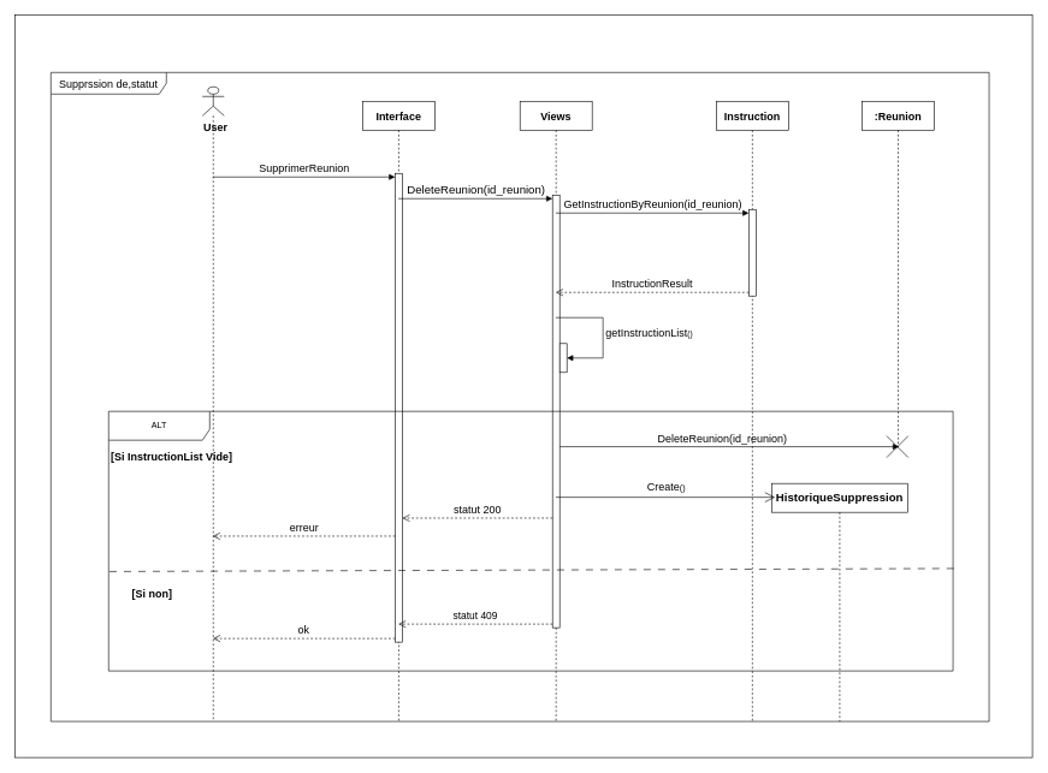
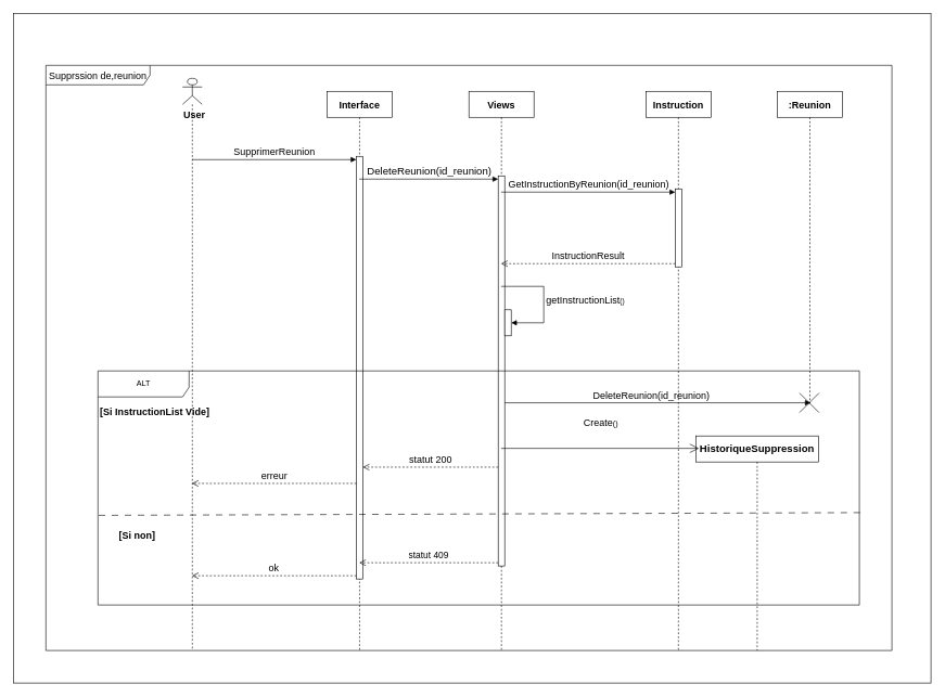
- <mxCell id="31" value="&lt;font style=&quot;font-size: 15px;&quot;&gt;Supprssion de,statut&lt;/font&gt;" style="shape=umlFrame;whiteSpace=wrap;html=1;pointerEvents=0;recursiveResize=0;container=1;collapsible=0;width=160;" vertex="1" parent="1"><mxGeometry x="70" y="100" width="1300" height="900" as="geometry" /></mxCell>
+ <mxCell id="31" value="&lt;font style=&quot;font-size: 15px;&quot;&gt;Supprssion de,reunion&lt;/font&gt;" style="shape=umlFrame;whiteSpace=wrap;html=1;pointerEvents=0;recursiveResize=0;container=1;collapsible=0;width=160;" vertex="1" parent="1"><mxGeometry x="70" y="100" width="1300" height="900" as="geometry" /></mxCell>
- <mxCell id="32" value="&lt;font style=&quot;font-size: 15px;&quot;&gt;Create&lt;/font&gt;()" style="text;html=1;align=center;verticalAlign=middle;whiteSpace=wrap;rounded=0;" vertex="1" parent="1"><mxGeometry x="893" y="659" width="60" height="30" as="geometry" /></mxCell>
+ <mxCell id="32" value="&lt;font style=&quot;font-size: 15px;&quot;&gt;Create&lt;/font&gt;()" style="text;html=1;align=center;verticalAlign=middle;whiteSpace=wrap;rounded=0;" vertex="1" parent="1"><mxGeometry x="893" y="634" width="60" height="30" as="geometry" /></mxCell>
